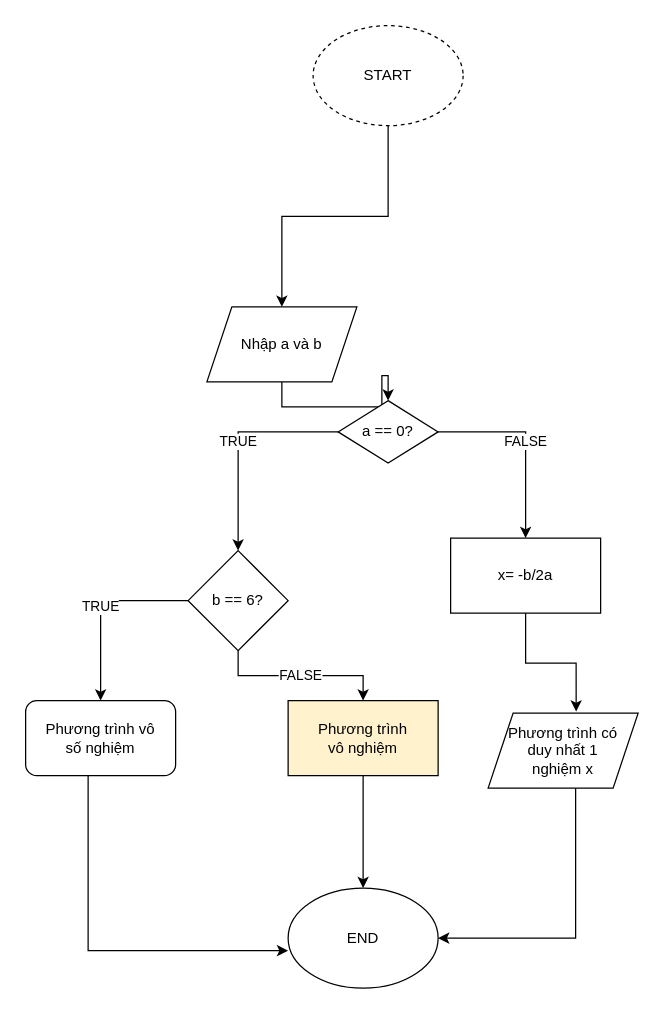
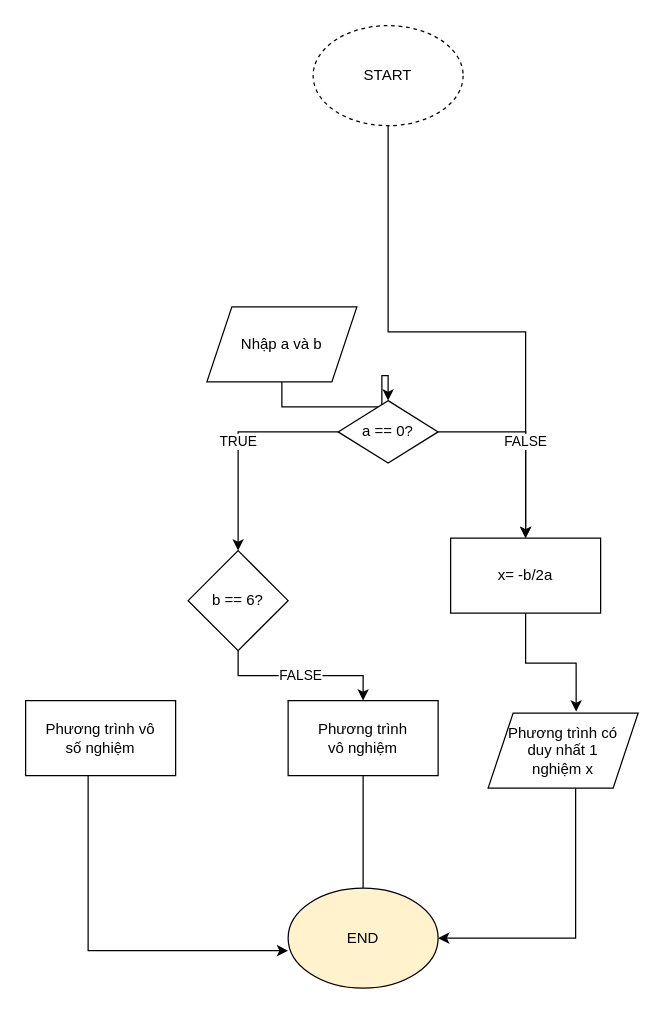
- <mxCell id="2" value="" style="edgeStyle=orthogonalEdgeStyle;rounded=0;orthogonalLoop=1;jettySize=auto;html=1;" edge="1" parent="1" source="3" target="5"><mxGeometry relative="1" as="geometry" /></mxCell>
+ <mxCell id="2" value="" style="edgeStyle=orthogonalEdgeStyle;rounded=0;orthogonalLoop=1;jettySize=auto;html=1;" edge="1" parent="1" source="3" target="12"><mxGeometry relative="1" as="geometry" /></mxCell>
- <mxCell id="9" value="TRUE" style="edgeStyle=orthogonalEdgeStyle;rounded=0;orthogonalLoop=1;jettySize=auto;html=1;" edge="1" parent="1" source="11" target="13"><mxGeometry relative="1" as="geometry" /></mxCell>
- <mxCell id="13" value="Phương trình vô&lt;br&gt;số nghiệm" style="whiteSpace=wrap;html=1;rounded=1;" vertex="1" parent="1"><mxGeometry x="20" y="560" width="120" height="60" as="geometry" /></mxCell>
+ <mxCell id="13" value="Phương trình vô&lt;br&gt;số nghiệm" style="whiteSpace=wrap;html=1;" vertex="1" parent="1"><mxGeometry x="20" y="560" width="120" height="60" as="geometry" /></mxCell>
- <mxCell id="15" value="Phương trình&lt;br&gt;vô nghiệm" style="whiteSpace=wrap;html=1;fillColor=#fff2cc;" vertex="1" parent="1"><mxGeometry x="230" y="560" width="120" height="60" as="geometry" /></mxCell>
+ <mxCell id="15" value="Phương trình&lt;br&gt;vô nghiệm" style="whiteSpace=wrap;html=1;" vertex="1" parent="1"><mxGeometry x="230" y="560" width="120" height="60" as="geometry" /></mxCell>
- <mxCell id="14" style="edgeStyle=orthogonalEdgeStyle;rounded=0;orthogonalLoop=1;jettySize=auto;html=1;entryX=0.5;entryY=0;entryDx=0;entryDy=0;" edge="1" parent="1" source="15" target="19"><mxGeometry relative="1" as="geometry" /></mxCell>
+ <mxCell id="14" style="edgeStyle=orthogonalEdgeStyle;rounded=0;orthogonalLoop=1;jettySize=auto;html=1;entryX=0.5;entryY=0;entryDx=0;entryDy=0;endArrow=none;" edge="1" parent="1" source="15" target="19"><mxGeometry relative="1" as="geometry" /></mxCell>
- <mxCell id="19" value="END" style="ellipse;whiteSpace=wrap;html=1;" vertex="1" parent="1"><mxGeometry x="230" y="710" width="120" height="80" as="geometry" /></mxCell>
+ <mxCell id="19" value="END" style="ellipse;whiteSpace=wrap;html=1;fillColor=#fff2cc;" vertex="1" parent="1"><mxGeometry x="230" y="710" width="120" height="80" as="geometry" /></mxCell>
